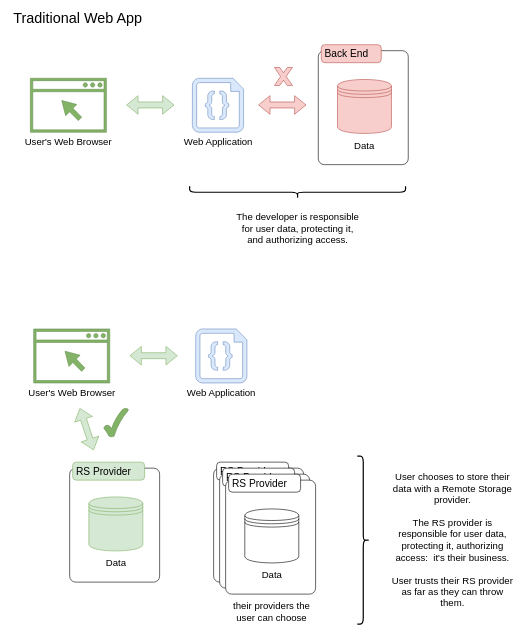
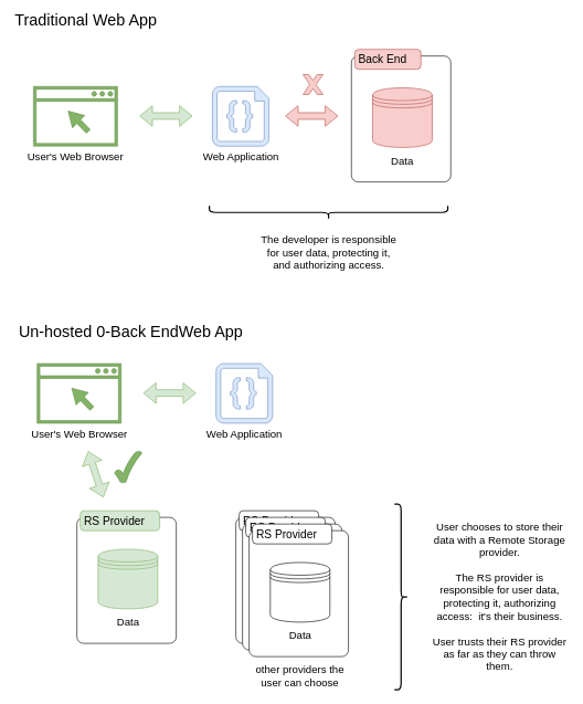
+ <mxCell id="16" value="Un-hosted 0-Back EndWeb App" style="text;html=1;strokeColor=none;fillColor=none;align=left;verticalAlign=middle;whiteSpace=wrap;rounded=0;fontSize=24;" vertex="1" parent="1"><mxGeometry x="25.5" y="490" width="380" height="20" as="geometry" /></mxCell>
- <mxCell id="34" value="their providers the user can choose" style="text;html=1;strokeColor=none;fillColor=none;align=center;verticalAlign=middle;whiteSpace=wrap;rounded=0;fontSize=16;" vertex="1" parent="1"><mxGeometry x="375" y="1010" width="155" height="20" as="geometry" /></mxCell>
+ <mxCell id="34" value="other providers the user can choose" style="text;html=1;strokeColor=none;fillColor=none;align=center;verticalAlign=middle;whiteSpace=wrap;rounded=0;fontSize=16;" vertex="1" parent="1"><mxGeometry x="375" y="1010" width="155" height="20" as="geometry" /></mxCell>
